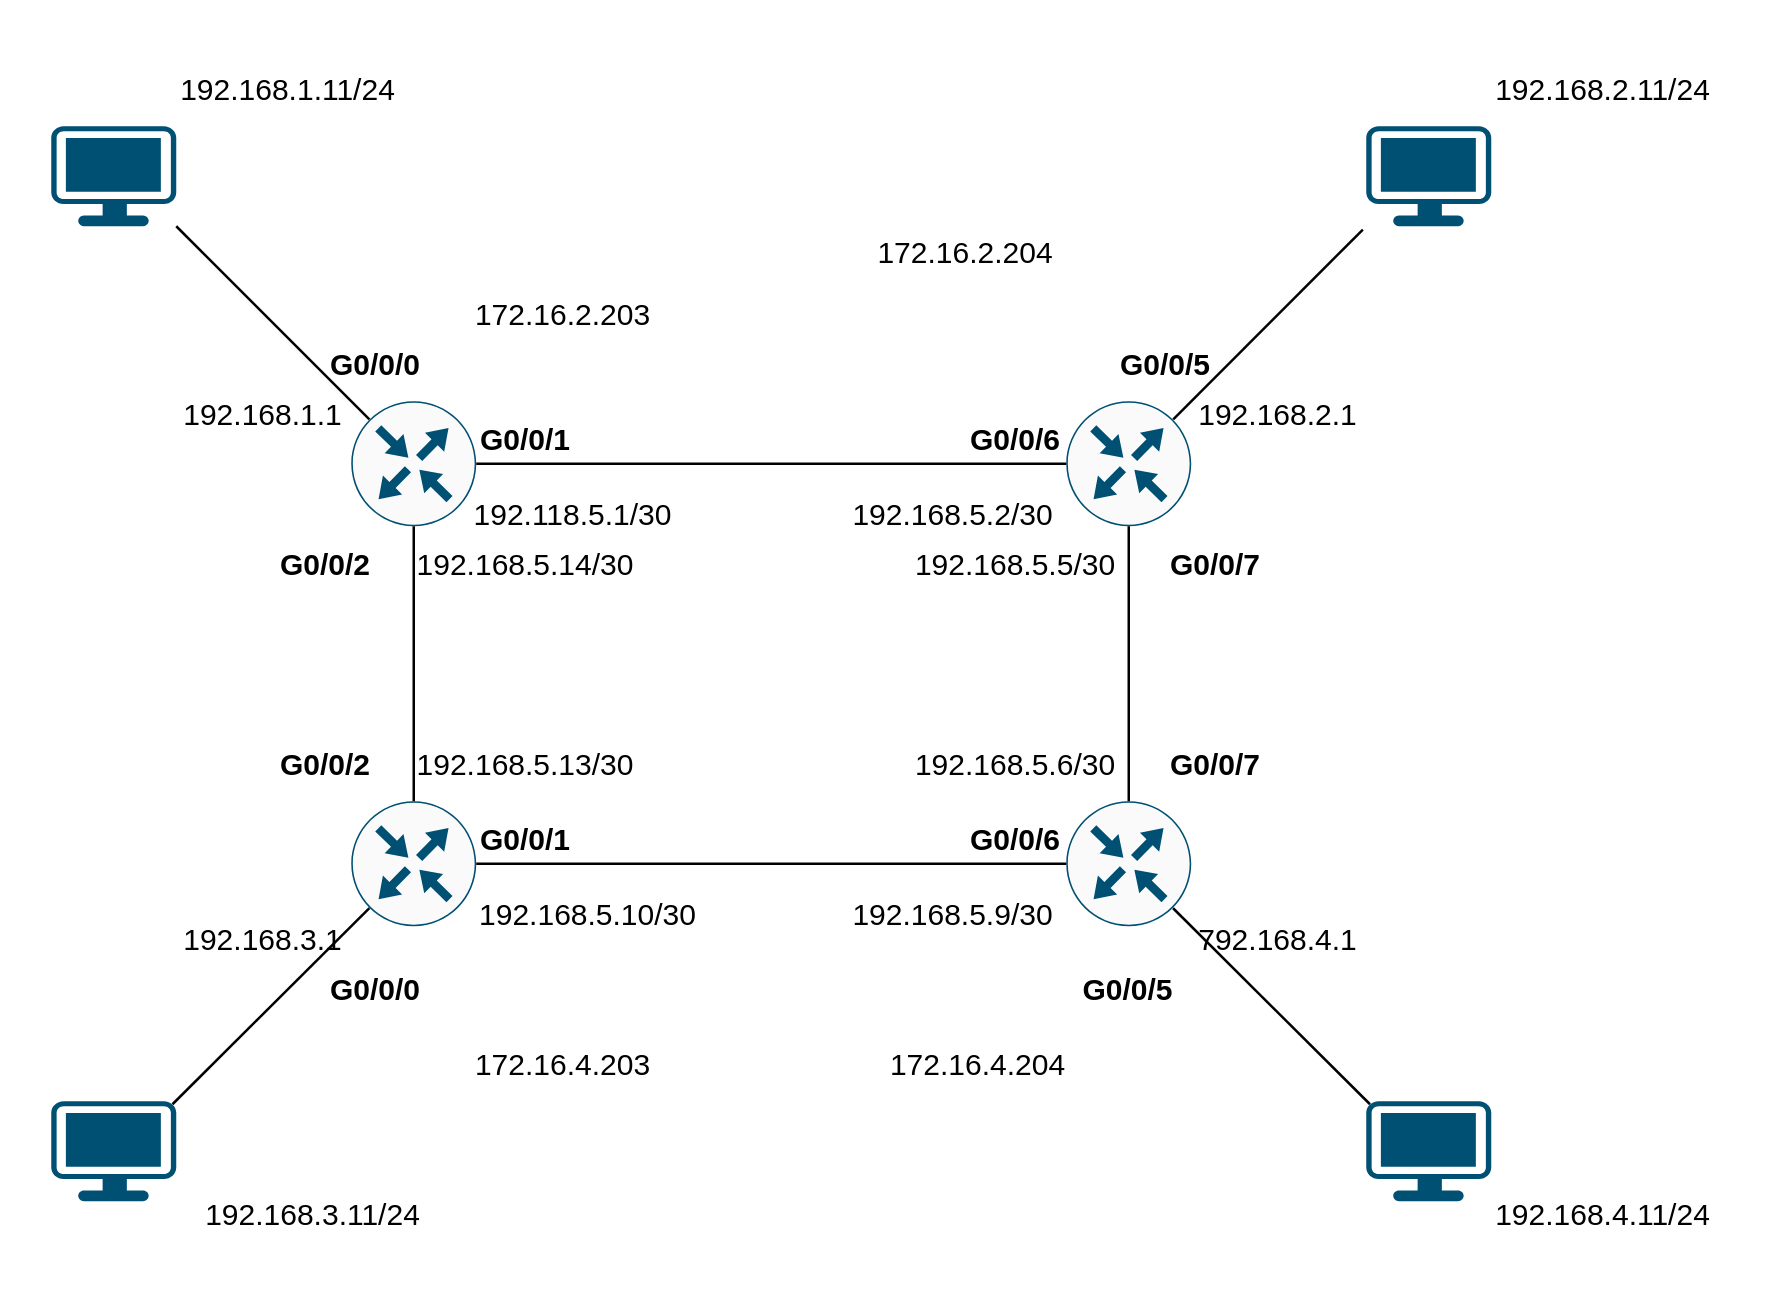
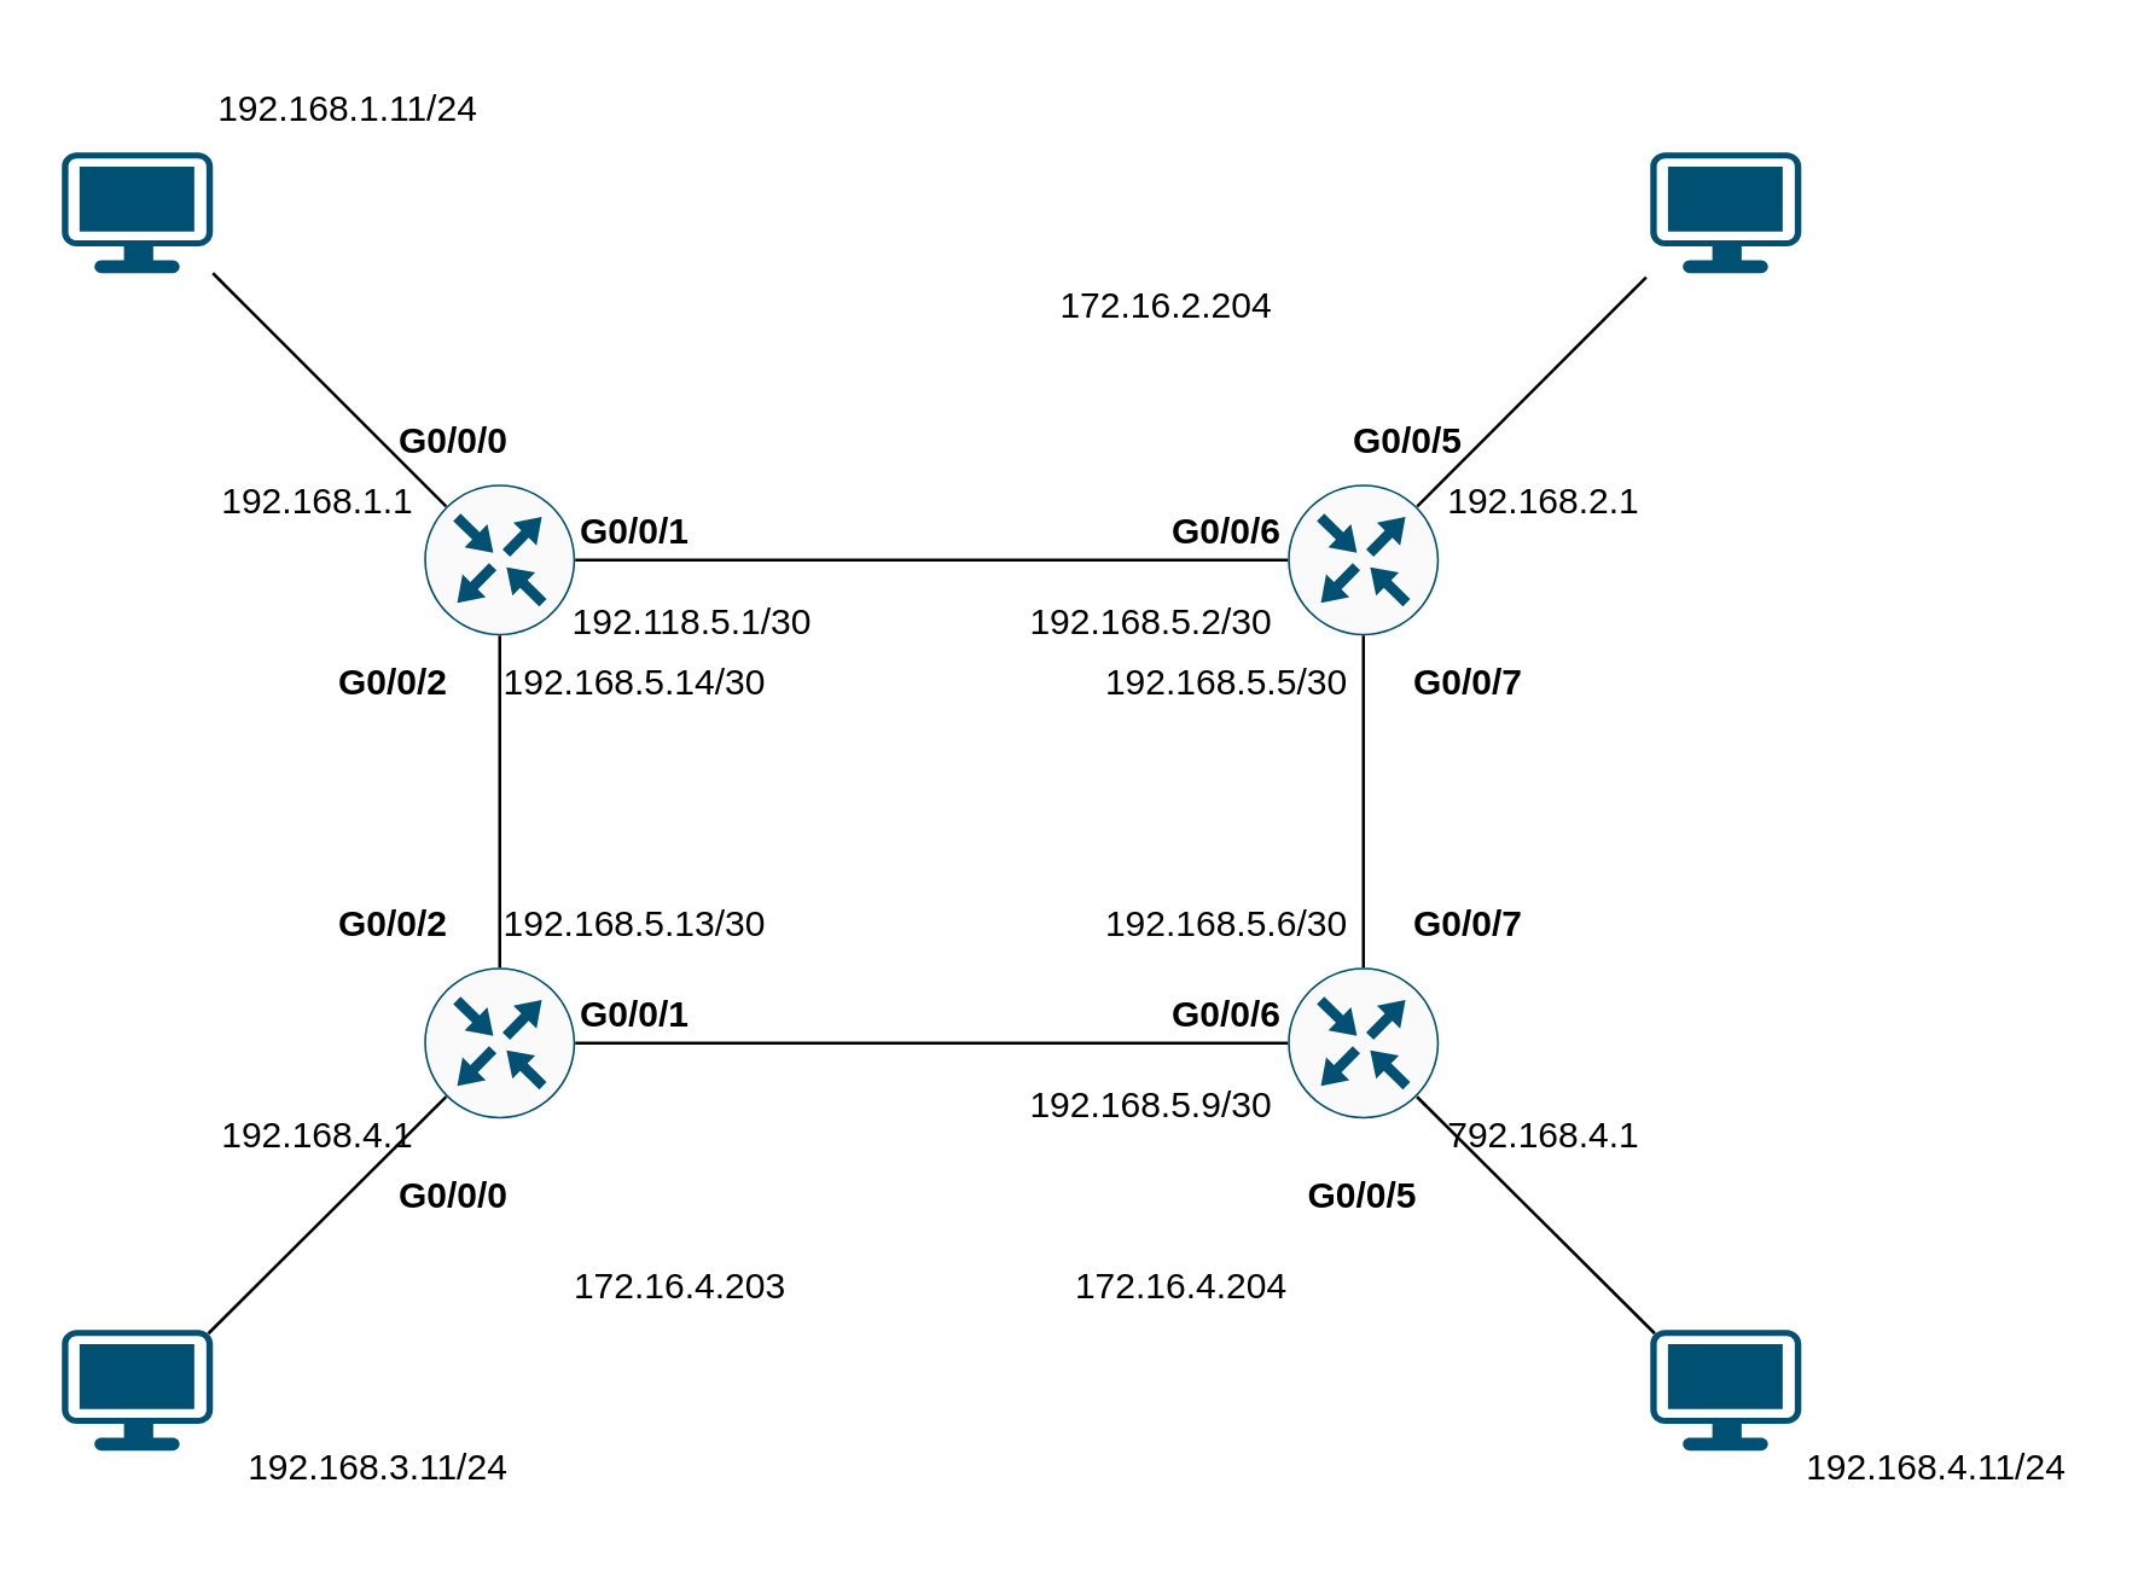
- <mxCell id="19" value="192.168.2.11/24" style="text;align=center;verticalAlign=middle;rounded=0;" parent="1" vertex="1"><mxGeometry x="596" y="20" width="90" height="30" as="geometry" /></mxCell>
- <mxCell id="46" value="172.16.2.203" style="text;align=center;verticalAlign=middle;rounded=0;" parent="1" vertex="1"><mxGeometry x="190" y="110" width="70" height="30" as="geometry" /></mxCell>
- <mxCell id="43" value="192.168.5.10/30" style="text;align=center;verticalAlign=middle;rounded=0;" parent="1" vertex="1"><mxGeometry x="190" y="350" width="90" height="30" as="geometry" /></mxCell>
- <mxCell id="24" value="192.168.3.1" style="text;align=center;verticalAlign=middle;rounded=0;" parent="1" vertex="1"><mxGeometry x="70" y="360" width="70" height="30" as="geometry" /></mxCell>
+ <mxCell id="24" value="192.168.4.1" style="text;align=center;verticalAlign=middle;rounded=0;" parent="1" vertex="1"><mxGeometry x="70" y="360" width="70" height="30" as="geometry" /></mxCell>
